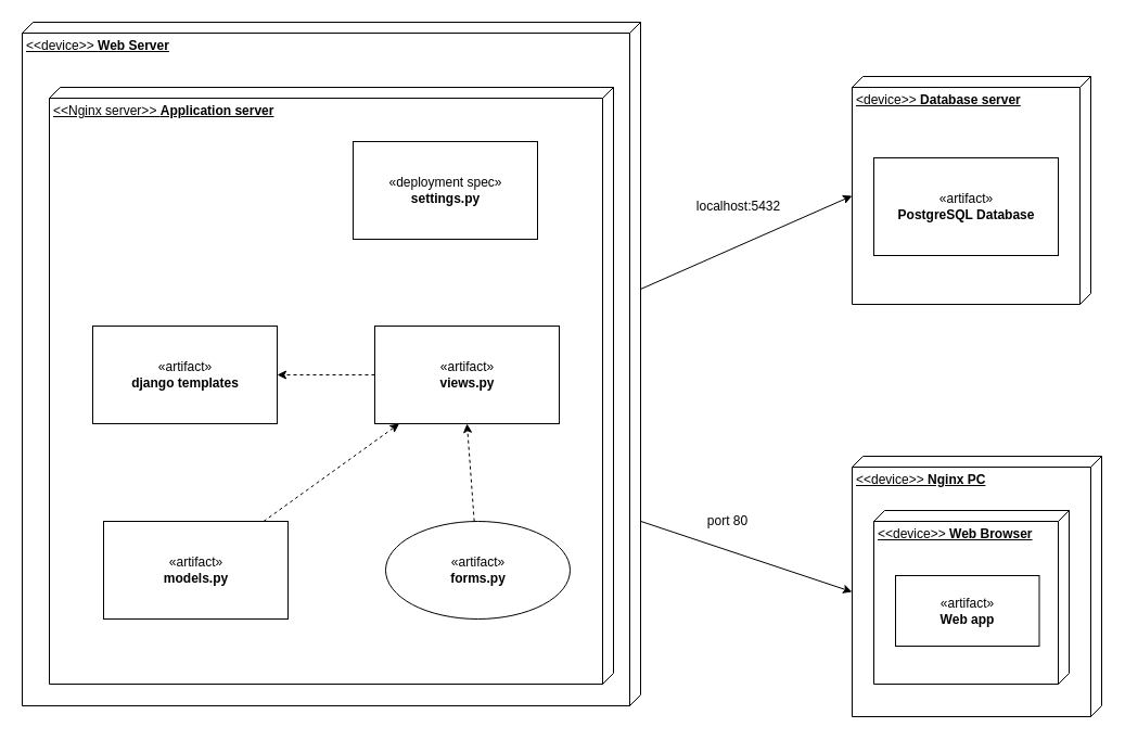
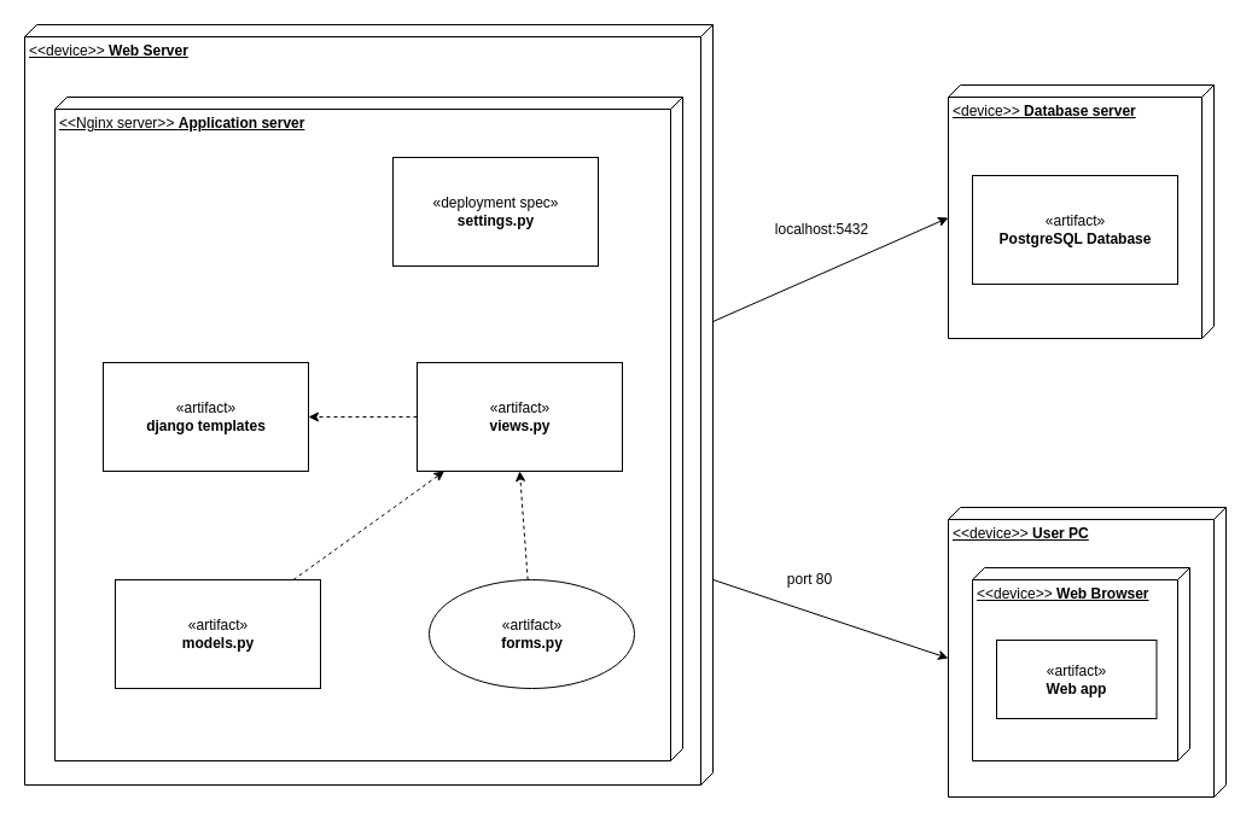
- <mxCell id="6" value="&amp;lt;&amp;lt;device&amp;gt;&amp;gt; &lt;b&gt;Nginx PC&lt;/b&gt;" style="verticalAlign=top;align=left;spacingTop=8;spacingLeft=2;spacingRight=12;shape=cube;size=10;direction=south;fontStyle=4;html=1;" vertex="1" parent="1"><mxGeometry x="785" y="420" width="230" height="240" as="geometry" /></mxCell>
+ <mxCell id="6" value="&amp;lt;&amp;lt;device&amp;gt;&amp;gt; &lt;b&gt;User PC&lt;/b&gt;" style="verticalAlign=top;align=left;spacingTop=8;spacingLeft=2;spacingRight=12;shape=cube;size=10;direction=south;fontStyle=4;html=1;" vertex="1" parent="1"><mxGeometry x="785" y="420" width="230" height="240" as="geometry" /></mxCell>
